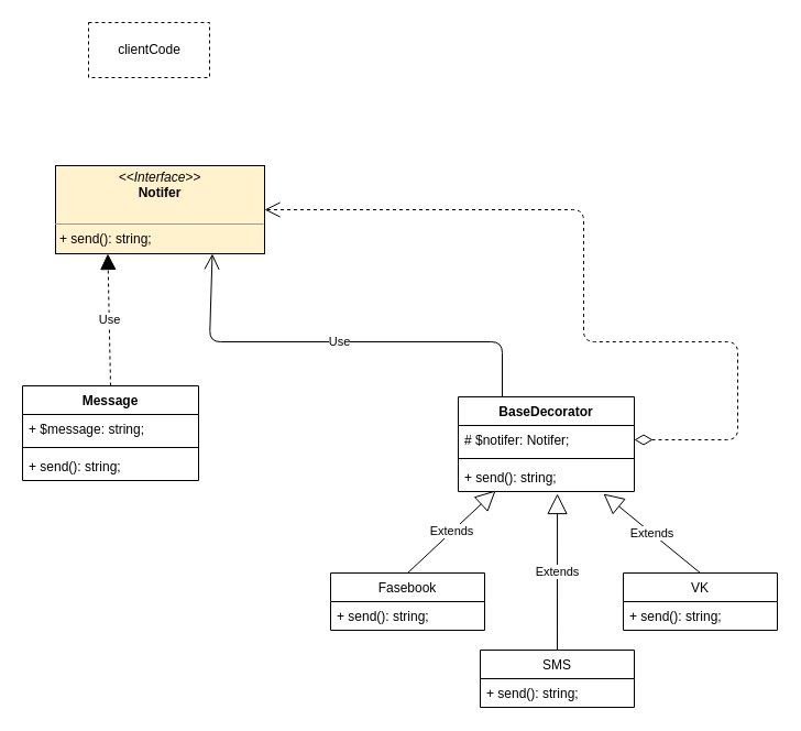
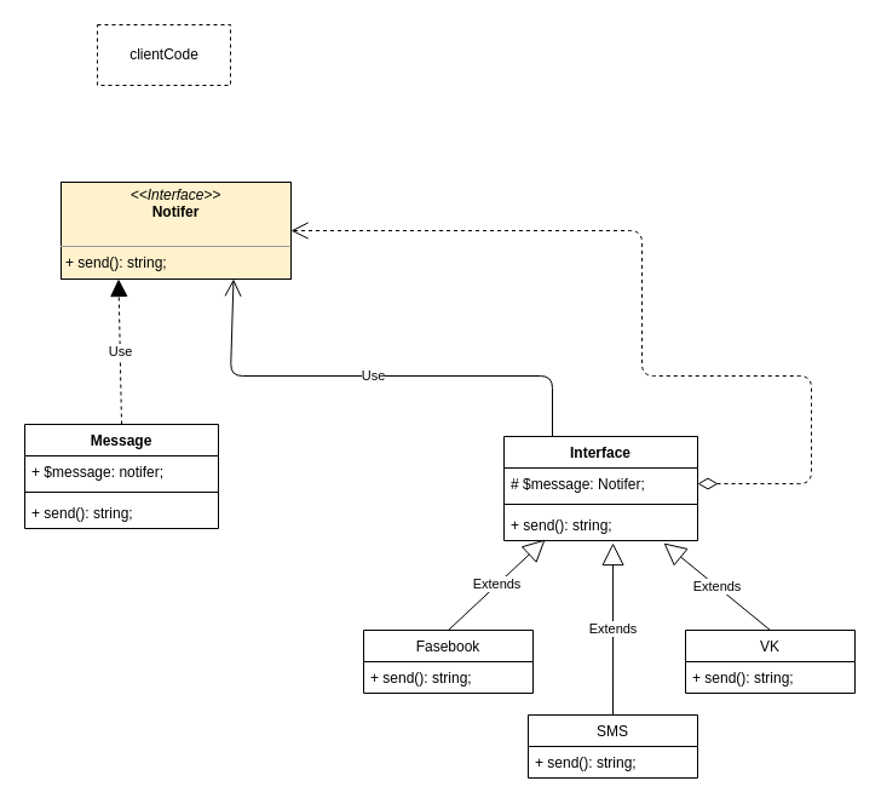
- <mxCell id="9" value="BaseDecorator" style="swimlane;fontStyle=1;align=center;verticalAlign=top;childLayout=stackLayout;horizontal=1;startSize=26;horizontalStack=0;resizeParent=1;resizeParentMax=0;resizeLast=0;collapsible=1;marginBottom=0;" vertex="1" parent="8"><mxGeometry x="116" width="160" height="86" as="geometry" /></mxCell>
+ <mxCell id="9" value="Interface" style="swimlane;fontStyle=1;align=center;verticalAlign=top;childLayout=stackLayout;horizontal=1;startSize=26;horizontalStack=0;resizeParent=1;resizeParentMax=0;resizeLast=0;collapsible=1;marginBottom=0;" vertex="1" parent="8"><mxGeometry x="116" width="160" height="86" as="geometry" /></mxCell>
- <mxCell id="5" value="+ $message: string;" style="text;strokeColor=none;fillColor=none;align=left;verticalAlign=top;spacingLeft=4;spacingRight=4;overflow=hidden;rotatable=0;points=[[0,0.5],[1,0.5]];portConstraint=eastwest;" vertex="1" parent="4"><mxGeometry y="26" width="160" height="26" as="geometry" /></mxCell>
+ <mxCell id="5" value="+ $message: notifer;" style="text;strokeColor=none;fillColor=none;align=left;verticalAlign=top;spacingLeft=4;spacingRight=4;overflow=hidden;rotatable=0;points=[[0,0.5],[1,0.5]];portConstraint=eastwest;" vertex="1" parent="4"><mxGeometry y="26" width="160" height="26" as="geometry" /></mxCell>
- <mxCell id="10" value="# $notifer: Notifer;" style="text;strokeColor=none;fillColor=none;align=left;verticalAlign=top;spacingLeft=4;spacingRight=4;overflow=hidden;rotatable=0;points=[[0,0.5],[1,0.5]];portConstraint=eastwest;" vertex="1" parent="9"><mxGeometry y="26" width="160" height="26" as="geometry" /></mxCell>
+ <mxCell id="10" value="# $message: Notifer;" style="text;strokeColor=none;fillColor=none;align=left;verticalAlign=top;spacingLeft=4;spacingRight=4;overflow=hidden;rotatable=0;points=[[0,0.5],[1,0.5]];portConstraint=eastwest;" vertex="1" parent="9"><mxGeometry y="26" width="160" height="26" as="geometry" /></mxCell>
